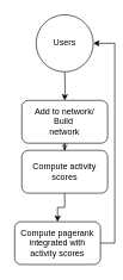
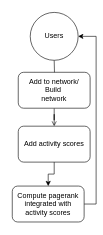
- <mxCell id="4" value="Add to network/&lt;div&gt;Build&amp;nbsp;&lt;div&gt;network&lt;/div&gt;&lt;/div&gt;" style="rounded=1;whiteSpace=wrap;html=1;" vertex="1" parent="1"><mxGeometry x="30" y="140" width="120" height="60" as="geometry" /></mxCell>
+ <mxCell id="4" value="Add to network/&lt;div&gt;Build&amp;nbsp;&lt;div&gt;network&lt;/div&gt;&lt;/div&gt;" style="rounded=1;whiteSpace=wrap;html=1;" vertex="1" parent="1"><mxGeometry x="30" y="120" width="120" height="60" as="geometry" /></mxCell>
- <mxCell id="6" value="Compute activity scores" style="rounded=1;whiteSpace=wrap;html=1;" vertex="1" parent="1"><mxGeometry x="30" y="210" width="120" height="60" as="geometry" /></mxCell>
+ <mxCell id="6" value="Add activity scores" style="rounded=1;whiteSpace=wrap;html=1;" vertex="1" parent="1"><mxGeometry x="30" y="210" width="120" height="60" as="geometry" /></mxCell>
